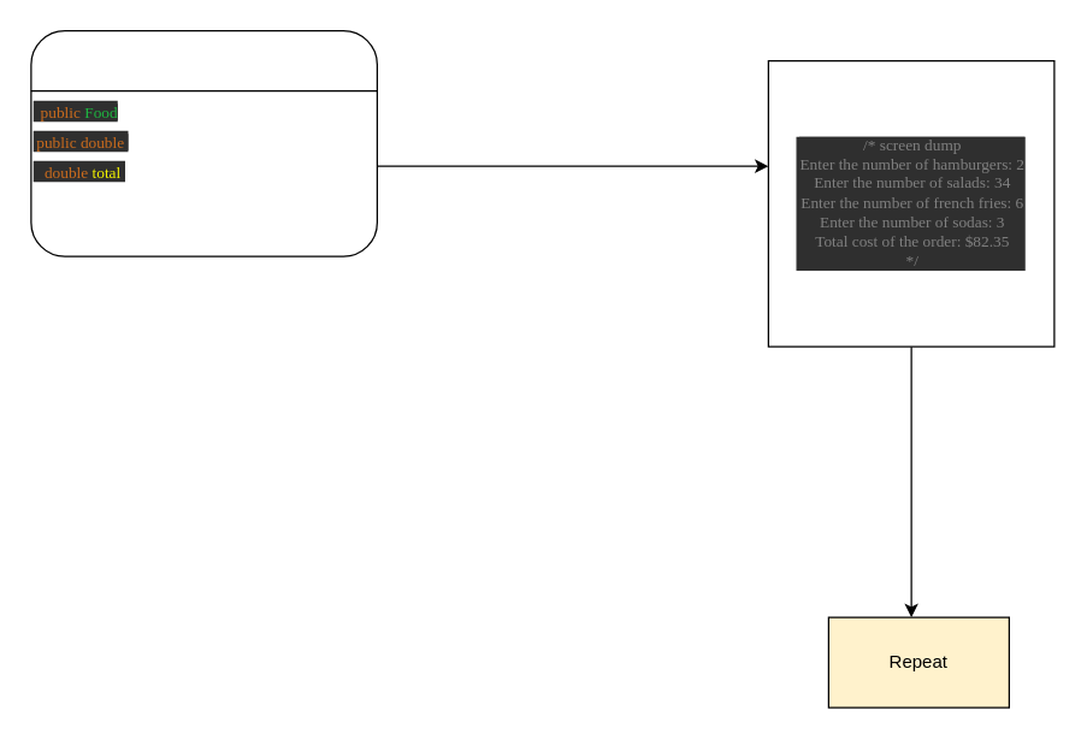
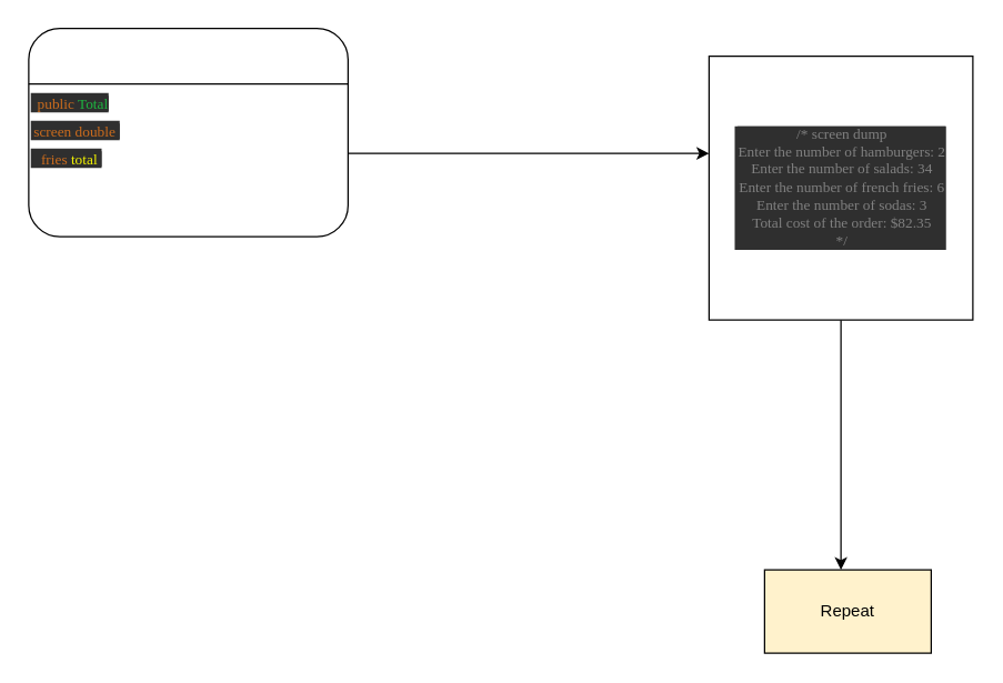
- <mxCell id="4" value="&lt;span style=&quot;background-color:#2f2f2f;padding:0px 0px 0px 2px;&quot;&gt;&lt;span style=&quot;color:#cccccc;background-color:#2f2f2f;font-family:&amp;quot;Consolas&amp;quot;;font-size:8pt;white-space:pre;&quot;&gt;&lt;span style=&quot;color:#d9e8f7;&quot;&gt; &lt;/span&gt;&lt;span style=&quot;color:#cc6c1d;&quot;&gt;public&lt;/span&gt;&lt;span style=&quot;color:#d9e8f7;&quot;&gt; &lt;/span&gt;&lt;span style=&quot;color:#1eb540;&quot;&gt;Food&lt;/span&gt;&lt;/span&gt;&lt;/span&gt;" style="text;whiteSpace=wrap;html=1;" vertex="1" parent="1"><mxGeometry x="20" y="60" width="110" height="20" as="geometry" /></mxCell>
+ <mxCell id="4" value="&lt;span style=&quot;background-color:#2f2f2f;padding:0px 0px 0px 2px;&quot;&gt;&lt;span style=&quot;color:#cccccc;background-color:#2f2f2f;font-family:&amp;quot;Consolas&amp;quot;;font-size:8pt;white-space:pre;&quot;&gt;&lt;span style=&quot;color:#d9e8f7;&quot;&gt; &lt;/span&gt;&lt;span style=&quot;color:#cc6c1d;&quot;&gt;public&lt;/span&gt;&lt;span style=&quot;color:#d9e8f7;&quot;&gt; &lt;/span&gt;&lt;span style=&quot;color:#1eb540;&quot;&gt;Total&lt;/span&gt;&lt;/span&gt;&lt;/span&gt;" style="text;whiteSpace=wrap;html=1;" vertex="1" parent="1"><mxGeometry x="20" y="60" width="110" height="20" as="geometry" /></mxCell>
- <mxCell id="5" value="&lt;span style=&quot;background-color:#2f2f2f;padding:0px 0px 0px 2px;&quot;&gt;&lt;span style=&quot;color:#cccccc;background-color:#2f2f2f;font-family:&amp;quot;Consolas&amp;quot;;font-size:8pt;white-space:pre;&quot;&gt;&lt;span style=&quot;color:#d9e8f7;&quot;&gt;&lt;/span&gt;&lt;span style=&quot;color:#cc6c1d;&quot;&gt;public&lt;/span&gt;&lt;span style=&quot;color:#d9e8f7;&quot;&gt; &lt;/span&gt;&lt;span style=&quot;color:#cc6c1d;&quot;&gt;double&lt;/span&gt;&lt;span style=&quot;color:#d9e8f7;&quot;&gt; &lt;/span&gt;&lt;/span&gt;&lt;/span&gt;" style="text;whiteSpace=wrap;html=1;" vertex="1" parent="1"><mxGeometry x="20" y="80" width="80" height="30" as="geometry" /></mxCell>
+ <mxCell id="5" value="&lt;span style=&quot;background-color:#2f2f2f;padding:0px 0px 0px 2px;&quot;&gt;&lt;span style=&quot;color:#cccccc;background-color:#2f2f2f;font-family:&amp;quot;Consolas&amp;quot;;font-size:8pt;white-space:pre;&quot;&gt;&lt;span style=&quot;color:#d9e8f7;&quot;&gt;&lt;/span&gt;&lt;span style=&quot;color:#cc6c1d;&quot;&gt;screen&lt;/span&gt;&lt;span style=&quot;color:#d9e8f7;&quot;&gt; &lt;/span&gt;&lt;span style=&quot;color:#cc6c1d;&quot;&gt;double&lt;/span&gt;&lt;span style=&quot;color:#d9e8f7;&quot;&gt; &lt;/span&gt;&lt;/span&gt;&lt;/span&gt;" style="text;whiteSpace=wrap;html=1;" vertex="1" parent="1"><mxGeometry x="20" y="80" width="80" height="30" as="geometry" /></mxCell>
- <mxCell id="6" value="&lt;span style=&quot;background-color:#2f2f2f;padding:0px 0px 0px 2px;&quot;&gt;&lt;span style=&quot;color:#cccccc;background-color:#2f2f2f;font-family:&amp;quot;Consolas&amp;quot;;font-size:8pt;white-space:pre;&quot;&gt;&lt;span style=&quot;color:#d9e8f7;&quot;&gt;  &lt;/span&gt;&lt;span style=&quot;color:#cc6c1d;&quot;&gt;double&lt;/span&gt;&lt;span style=&quot;color:#d9e8f7;&quot;&gt; &lt;/span&gt;&lt;span style=&quot;color:#f2f200;&quot;&gt;total&lt;/span&gt;&lt;span style=&quot;color:#d9e8f7;&quot;&gt; &lt;/span&gt;&lt;/span&gt;&lt;/span&gt;" style="text;whiteSpace=wrap;html=1;" vertex="1" parent="1"><mxGeometry x="20" y="100" width="90" height="20" as="geometry" /></mxCell>
+ <mxCell id="6" value="&lt;span style=&quot;background-color:#2f2f2f;padding:0px 0px 0px 2px;&quot;&gt;&lt;span style=&quot;color:#cccccc;background-color:#2f2f2f;font-family:&amp;quot;Consolas&amp;quot;;font-size:8pt;white-space:pre;&quot;&gt;&lt;span style=&quot;color:#d9e8f7;&quot;&gt;  &lt;/span&gt;&lt;span style=&quot;color:#cc6c1d;&quot;&gt;fries&lt;/span&gt;&lt;span style=&quot;color:#d9e8f7;&quot;&gt; &lt;/span&gt;&lt;span style=&quot;color:#f2f200;&quot;&gt;total&lt;/span&gt;&lt;span style=&quot;color:#d9e8f7;&quot;&gt; &lt;/span&gt;&lt;/span&gt;&lt;/span&gt;" style="text;whiteSpace=wrap;html=1;" vertex="1" parent="1"><mxGeometry x="20" y="100" width="90" height="20" as="geometry" /></mxCell>
